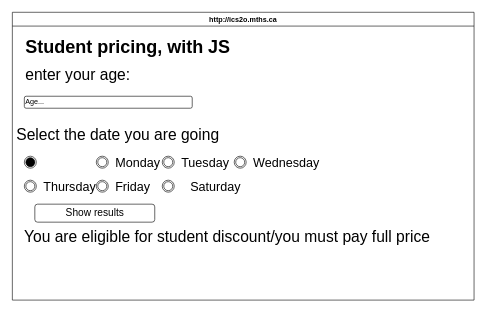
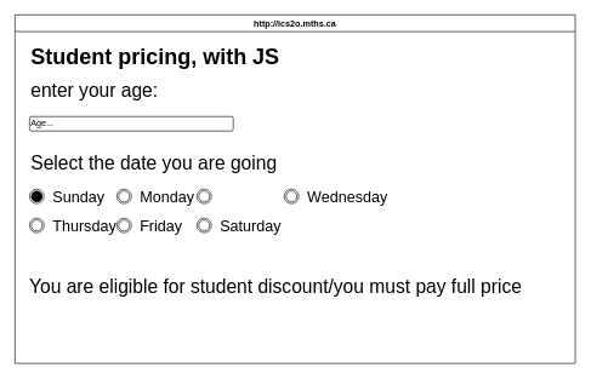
- <mxCell id="11" value="&lt;span style=&quot;font-size: 26px;&quot;&gt;Select the date you are going&lt;/span&gt;" style="text;html=1;align=left;verticalAlign=middle;whiteSpace=wrap;rounded=0;" vertex="1" parent="2"><mxGeometry x="5" y="190" width="490" height="30" as="geometry" /></mxCell>
+ <mxCell id="11" value="&lt;span style=&quot;font-size: 26px;&quot;&gt;Select the date you are going&lt;/span&gt;" style="text;html=1;align=left;verticalAlign=middle;whiteSpace=wrap;rounded=0;" vertex="1" parent="2"><mxGeometry x="20" y="190" width="490" height="30" as="geometry" /></mxCell>
+ <mxCell id="7" value="&lt;font style=&quot;font-size: 21px;&quot;&gt;Sunday&lt;/font&gt;" style="text;html=1;align=left;verticalAlign=middle;whiteSpace=wrap;rounded=0;" vertex="1" parent="2"><mxGeometry x="50" y="240" width="80" height="20" as="geometry" /></mxCell>
- <mxCell id="15" value="&lt;font style=&quot;font-size: 21px;&quot;&gt;Tuesday&lt;/font&gt;" style="text;html=1;align=left;verticalAlign=middle;whiteSpace=wrap;rounded=0;" vertex="1" parent="2"><mxGeometry x="280" y="240" width="80" height="20" as="geometry" /></mxCell>
- <mxCell id="29" value="&lt;font style=&quot;font-size: 21px;&quot;&gt;Saturday&lt;/font&gt;" style="text;html=1;align=left;verticalAlign=middle;whiteSpace=wrap;rounded=0;" vertex="1" parent="2"><mxGeometry x="295" y="280" width="80" height="20" as="geometry" /></mxCell>
+ <mxCell id="29" value="&lt;font style=&quot;font-size: 21px;&quot;&gt;Saturday&lt;/font&gt;" style="text;html=1;align=left;verticalAlign=middle;whiteSpace=wrap;rounded=0;" vertex="1" parent="2"><mxGeometry x="280" y="280" width="80" height="20" as="geometry" /></mxCell>
- <mxCell id="5" value="&lt;span style=&quot;font-size: 17px;&quot;&gt;Show results&lt;/span&gt;" style="rounded=1;whiteSpace=wrap;html=1;align=center;fillColor=light-dark(#FFFFFF,#000000);strokeColor=light-dark(#000000,#FFFFFF);" vertex="1" parent="2"><mxGeometry x="37.5" y="320" width="200" height="30" as="geometry" /></mxCell>
